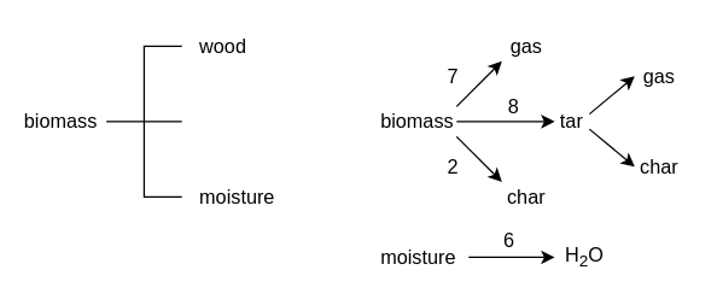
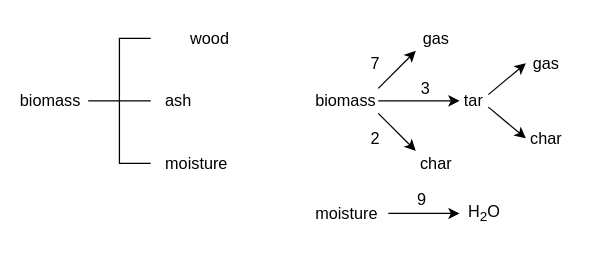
- <mxCell id="22" value="wood" style="text;html=1;strokeColor=none;fillColor=none;align=left;verticalAlign=middle;whiteSpace=wrap;rounded=0;fontSize=13;" vertex="1" parent="1"><mxGeometry x="130" y="20" width="40" height="20" as="geometry" /></mxCell>
+ <mxCell id="22" value="wood" style="text;html=1;strokeColor=none;fillColor=none;align=left;verticalAlign=middle;whiteSpace=wrap;rounded=0;fontSize=13;" vertex="1" parent="1"><mxGeometry x="150" y="20" width="40" height="20" as="geometry" /></mxCell>
- <mxCell id="15" value="8" style="text;html=1;strokeColor=none;fillColor=none;align=center;verticalAlign=middle;whiteSpace=wrap;rounded=0;fontSize=13;" parent="1" vertex="1"><mxGeometry x="330" y="60" width="20" height="20" as="geometry" /></mxCell>
+ <mxCell id="15" value="3" style="text;html=1;strokeColor=none;fillColor=none;align=center;verticalAlign=middle;whiteSpace=wrap;rounded=0;fontSize=13;" parent="1" vertex="1"><mxGeometry x="330" y="60" width="20" height="20" as="geometry" /></mxCell>
+ <mxCell id="24" value="ash" style="text;html=1;strokeColor=none;fillColor=none;align=left;verticalAlign=middle;whiteSpace=wrap;rounded=0;fontSize=13;" vertex="1" parent="1"><mxGeometry x="130" y="70" width="40" height="20" as="geometry" /></mxCell>
- <mxCell id="19" value="6" style="text;html=1;strokeColor=none;fillColor=none;align=center;verticalAlign=middle;whiteSpace=wrap;rounded=0;fontSize=13;" parent="1" vertex="1"><mxGeometry x="327" y="149" width="20" height="20" as="geometry" /></mxCell>
+ <mxCell id="19" value="9" style="text;html=1;strokeColor=none;fillColor=none;align=center;verticalAlign=middle;whiteSpace=wrap;rounded=0;fontSize=13;" parent="1" vertex="1"><mxGeometry x="327" y="149" width="20" height="20" as="geometry" /></mxCell>
